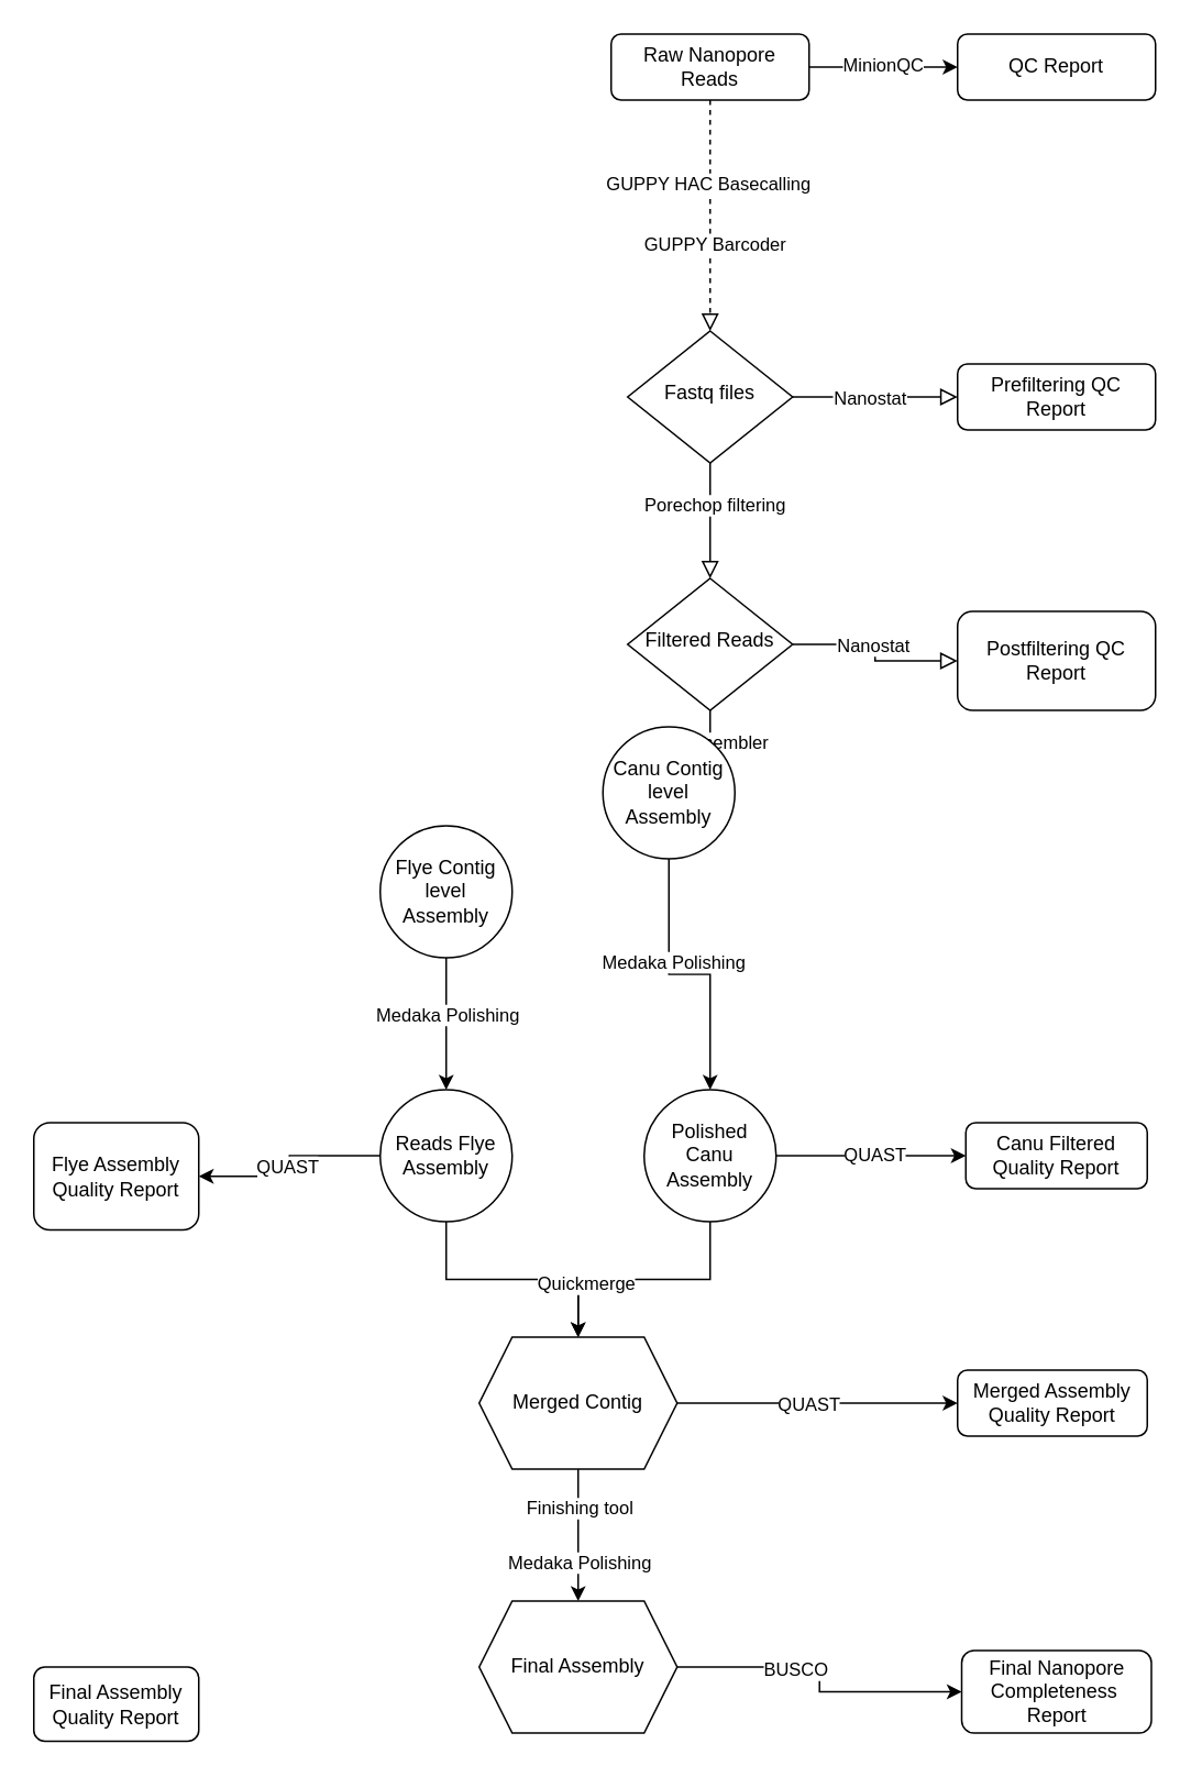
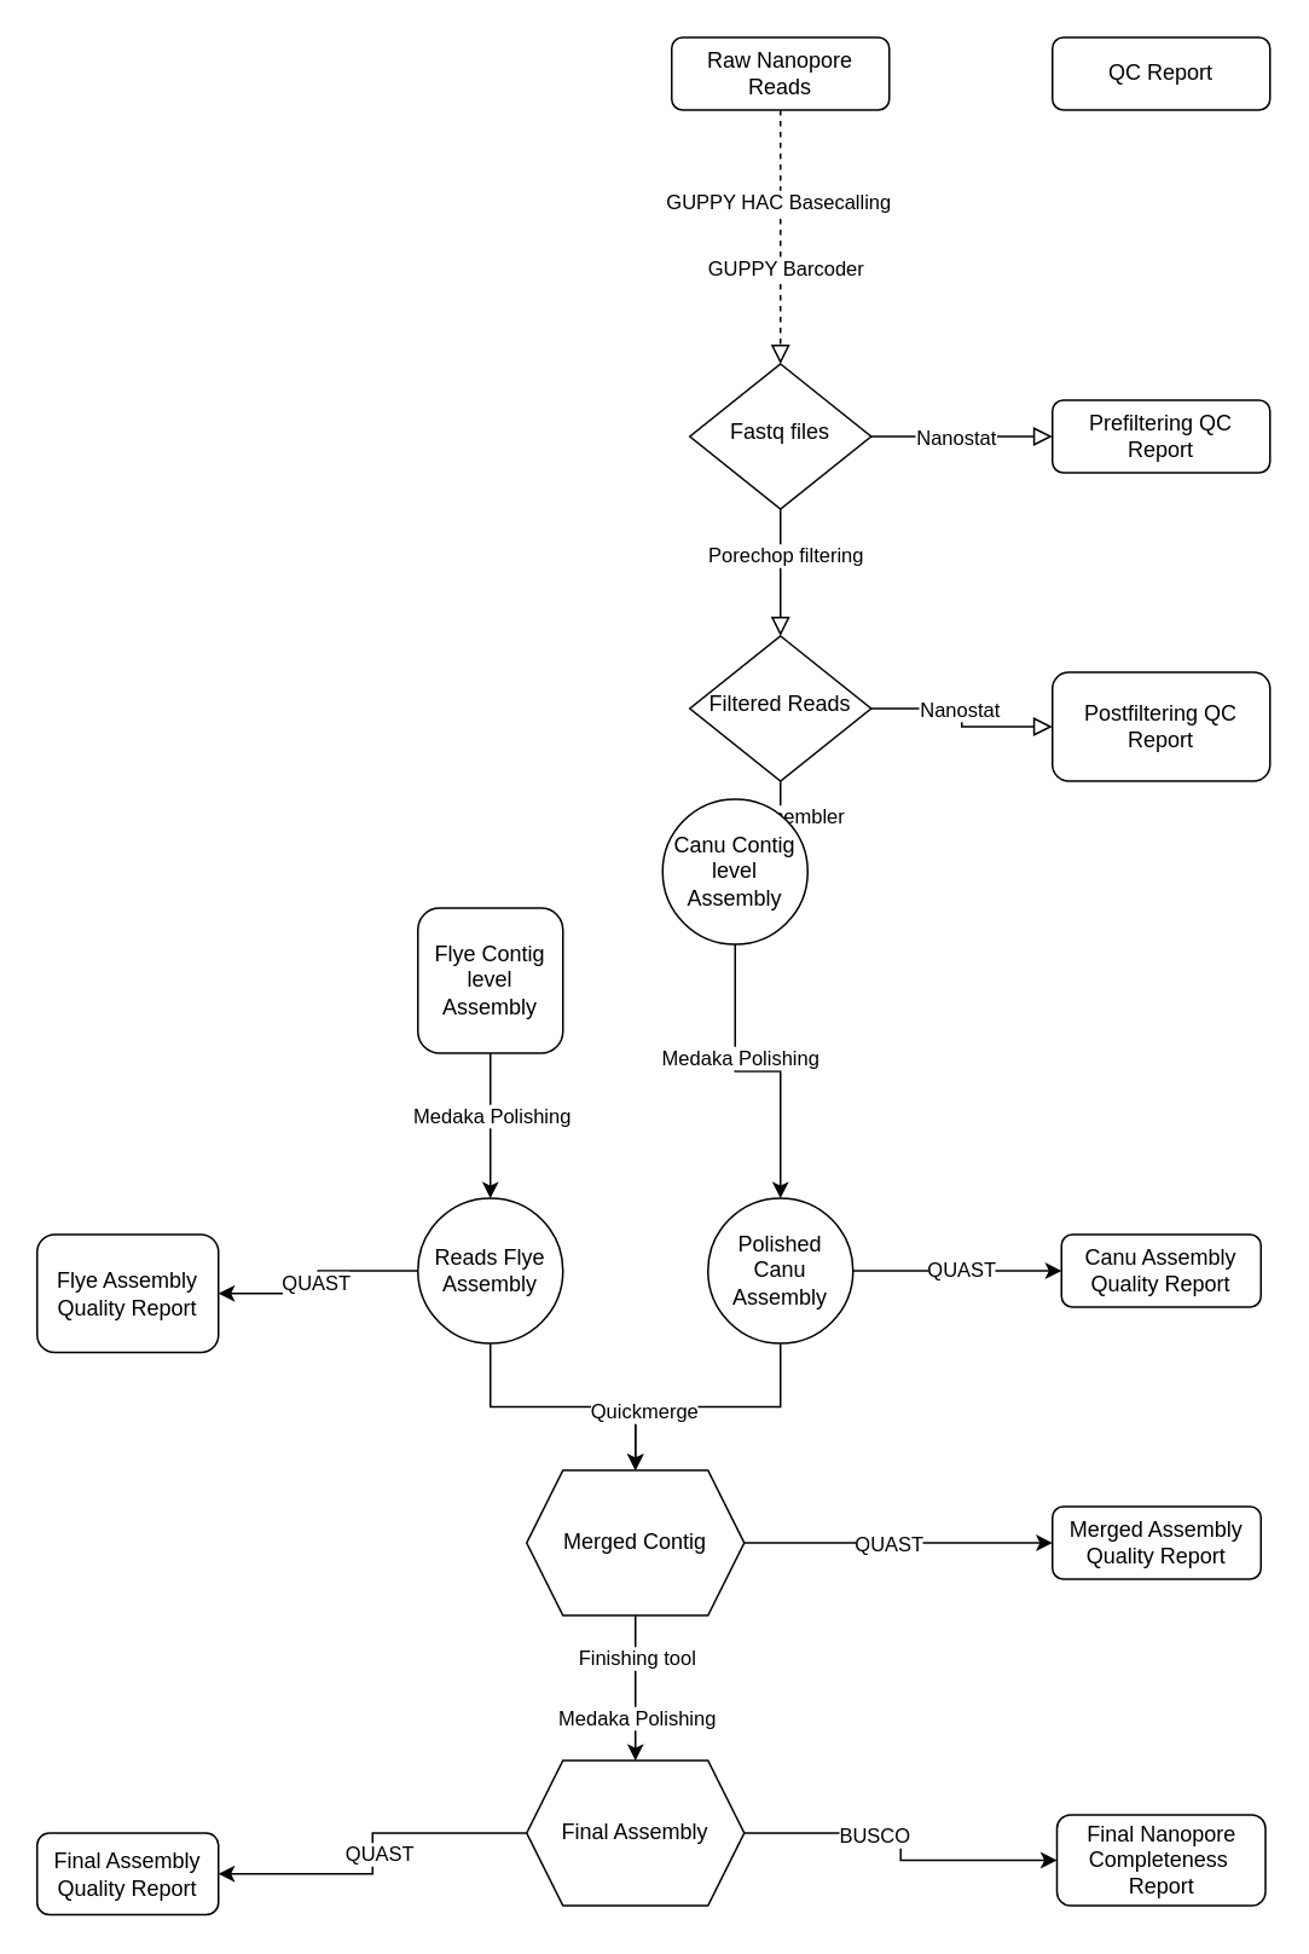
- <mxCell id="5" value="" style="edgeStyle=orthogonalEdgeStyle;rounded=0;orthogonalLoop=1;jettySize=auto;html=1;" edge="1" parent="1" source="7" target="20"><mxGeometry relative="1" as="geometry" /></mxCell>
- <mxCell id="6" value="MinionQC" style="edgeLabel;html=1;align=center;verticalAlign=middle;resizable=0;points=[];" vertex="1" connectable="0" parent="5"><mxGeometry x="-0.025" y="2" relative="1" as="geometry"><mxPoint as="offset" /></mxGeometry></mxCell>
- <mxCell id="26" value="Flye Contig level Assembly" style="ellipse;whiteSpace=wrap;html=1;aspect=fixed;" vertex="1" parent="1"><mxGeometry x="230" y="500" width="80" height="80" as="geometry" /></mxCell>
+ <mxCell id="26" value="Flye Contig level Assembly" style="whiteSpace=wrap;html=1;aspect=fixed;rounded=1;" vertex="1" parent="1"><mxGeometry x="230" y="500" width="80" height="80" as="geometry" /></mxCell>
- <mxCell id="37" value="Canu Filtered Quality Report" style="rounded=1;whiteSpace=wrap;html=1;" vertex="1" parent="1"><mxGeometry x="585" y="680" width="110" height="40" as="geometry" /></mxCell>
+ <mxCell id="37" value="Canu Assembly Quality Report" style="rounded=1;whiteSpace=wrap;html=1;" vertex="1" parent="1"><mxGeometry x="585" y="680" width="110" height="40" as="geometry" /></mxCell>
+ <mxCell id="47" value="" style="edgeStyle=orthogonalEdgeStyle;rounded=0;orthogonalLoop=1;jettySize=auto;html=1;" edge="1" parent="1" source="49" target="51"><mxGeometry relative="1" as="geometry" /></mxCell>
+ <mxCell id="48" value="QUAST" style="edgeLabel;html=1;align=center;verticalAlign=middle;resizable=0;points=[];" vertex="1" connectable="0" parent="47"><mxGeometry y="3" relative="1" as="geometry"><mxPoint as="offset" /></mxGeometry></mxCell>
